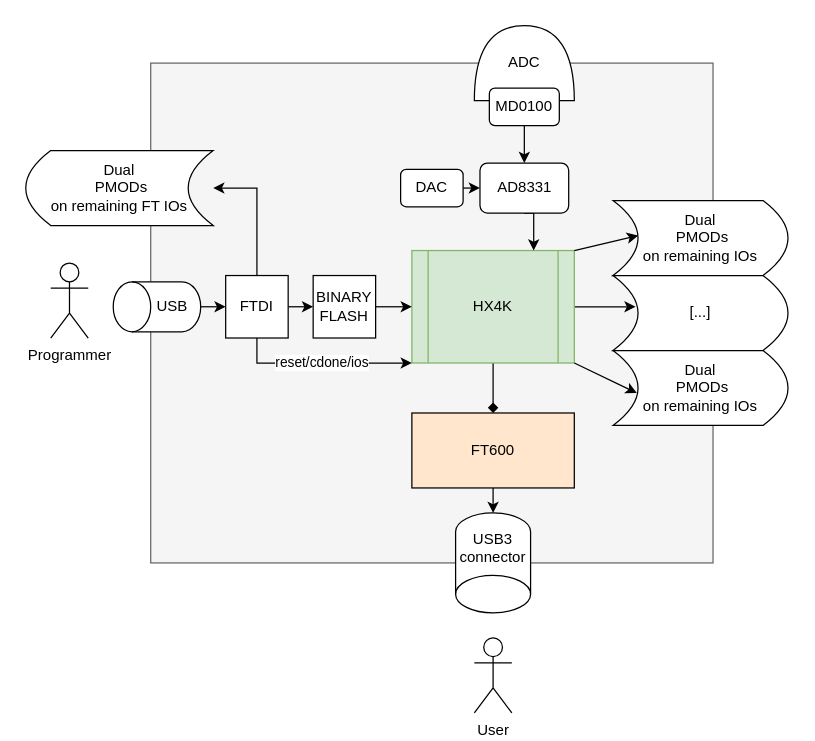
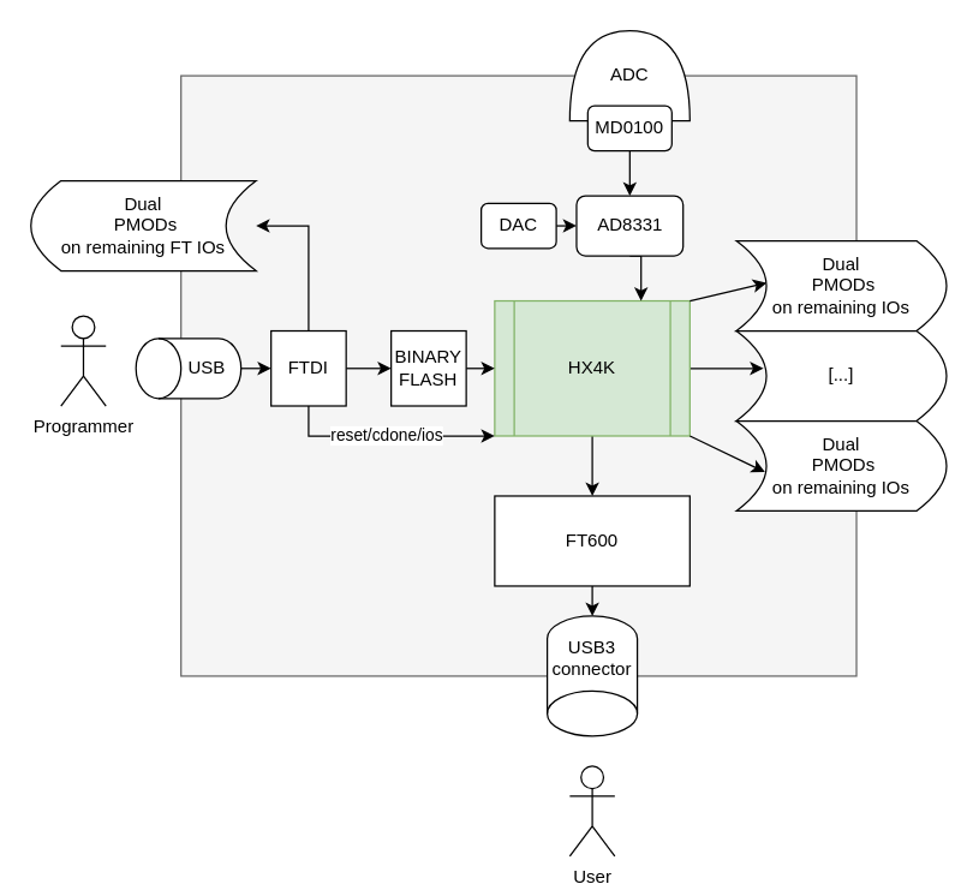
- <mxCell id="7" value="BINARY FLASH" style="rounded=0;whiteSpace=wrap;html=1;" parent="1" vertex="1"><mxGeometry x="250" y="220" width="50" height="50" as="geometry" /></mxCell>
+ <mxCell id="7" value="BINARY FLASH" style="rounded=0;whiteSpace=wrap;html=1;" parent="1" vertex="1"><mxGeometry x="260" y="220" width="50" height="50" as="geometry" /></mxCell>
- <mxCell id="3" style="edgeStyle=orthogonalEdgeStyle;rounded=0;orthogonalLoop=1;jettySize=auto;html=1;exitX=0.5;exitY=1;exitDx=0;exitDy=0;entryX=0.5;entryY=0;entryDx=0;entryDy=0;endArrow=diamond;" parent="1" source="5" target="14" edge="1"><mxGeometry relative="1" as="geometry" /></mxCell>
+ <mxCell id="3" style="edgeStyle=orthogonalEdgeStyle;rounded=0;orthogonalLoop=1;jettySize=auto;html=1;exitX=0.5;exitY=1;exitDx=0;exitDy=0;entryX=0.5;entryY=0;entryDx=0;entryDy=0;" parent="1" source="5" target="14" edge="1"><mxGeometry relative="1" as="geometry" /></mxCell>
- <mxCell id="14" value="FT600" style="rounded=0;whiteSpace=wrap;html=1;fillColor=#ffe6cc;" parent="1" vertex="1"><mxGeometry x="329" y="330" width="130" height="60" as="geometry" /></mxCell>
+ <mxCell id="14" value="FT600" style="rounded=0;whiteSpace=wrap;html=1;" parent="1" vertex="1"><mxGeometry x="329" y="330" width="130" height="60" as="geometry" /></mxCell>
